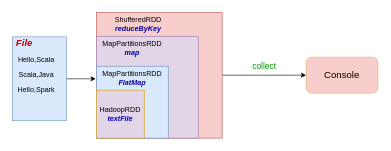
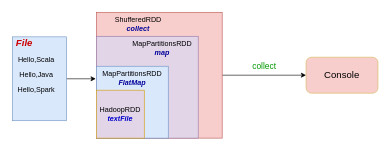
- <mxCell id="9" value="ShufferedRDD&lt;br&gt;&lt;font color=&quot;#000099&quot;&gt;&lt;b&gt;&lt;i&gt;reduceByKey&lt;/i&gt;&lt;/b&gt;&lt;/font&gt;" style="text;html=1;strokeColor=none;fillColor=none;align=center;verticalAlign=middle;whiteSpace=wrap;rounded=0;" vertex="1" parent="1"><mxGeometry x="190" y="30" width="80" height="20" as="geometry" /></mxCell>
+ <mxCell id="9" value="ShufferedRDD&lt;br&gt;&lt;font color=&quot;#000099&quot;&gt;&lt;b&gt;&lt;i&gt;collect&lt;/i&gt;&lt;/b&gt;&lt;/font&gt;" style="text;html=1;strokeColor=none;fillColor=none;align=center;verticalAlign=middle;whiteSpace=wrap;rounded=0;" vertex="1" parent="1"><mxGeometry x="190" y="30" width="80" height="20" as="geometry" /></mxCell>
- <mxCell id="8" value="MapPartitionsRDD&lt;br&gt;&lt;b&gt;&lt;i&gt;&lt;font color=&quot;#000099&quot;&gt;map&lt;/font&gt;&lt;/i&gt;&lt;/b&gt;" style="text;html=1;strokeColor=none;fillColor=none;align=center;verticalAlign=middle;whiteSpace=wrap;rounded=0;" vertex="1" parent="1"><mxGeometry x="180" y="70" width="80" height="20" as="geometry" /></mxCell>
+ <mxCell id="8" value="MapPartitionsRDD&lt;br&gt;&lt;b&gt;&lt;i&gt;&lt;font color=&quot;#000099&quot;&gt;map&lt;/font&gt;&lt;/i&gt;&lt;/b&gt;" style="text;html=1;strokeColor=none;fillColor=none;align=center;verticalAlign=middle;whiteSpace=wrap;rounded=0;" vertex="1" parent="1"><mxGeometry x="230" y="70" width="80" height="20" as="geometry" /></mxCell>
- <mxCell id="14" value="Scala,Java" style="text;html=1;strokeColor=none;fillColor=none;align=center;verticalAlign=middle;whiteSpace=wrap;rounded=0;labelBackgroundColor=none;" vertex="1" parent="1"><mxGeometry x="40" y="115" width="40" height="20" as="geometry" /></mxCell>
+ <mxCell id="14" value="Hello,Java" style="text;html=1;strokeColor=none;fillColor=none;align=center;verticalAlign=middle;whiteSpace=wrap;rounded=0;labelBackgroundColor=none;" vertex="1" parent="1"><mxGeometry x="40" y="115" width="40" height="20" as="geometry" /></mxCell>
